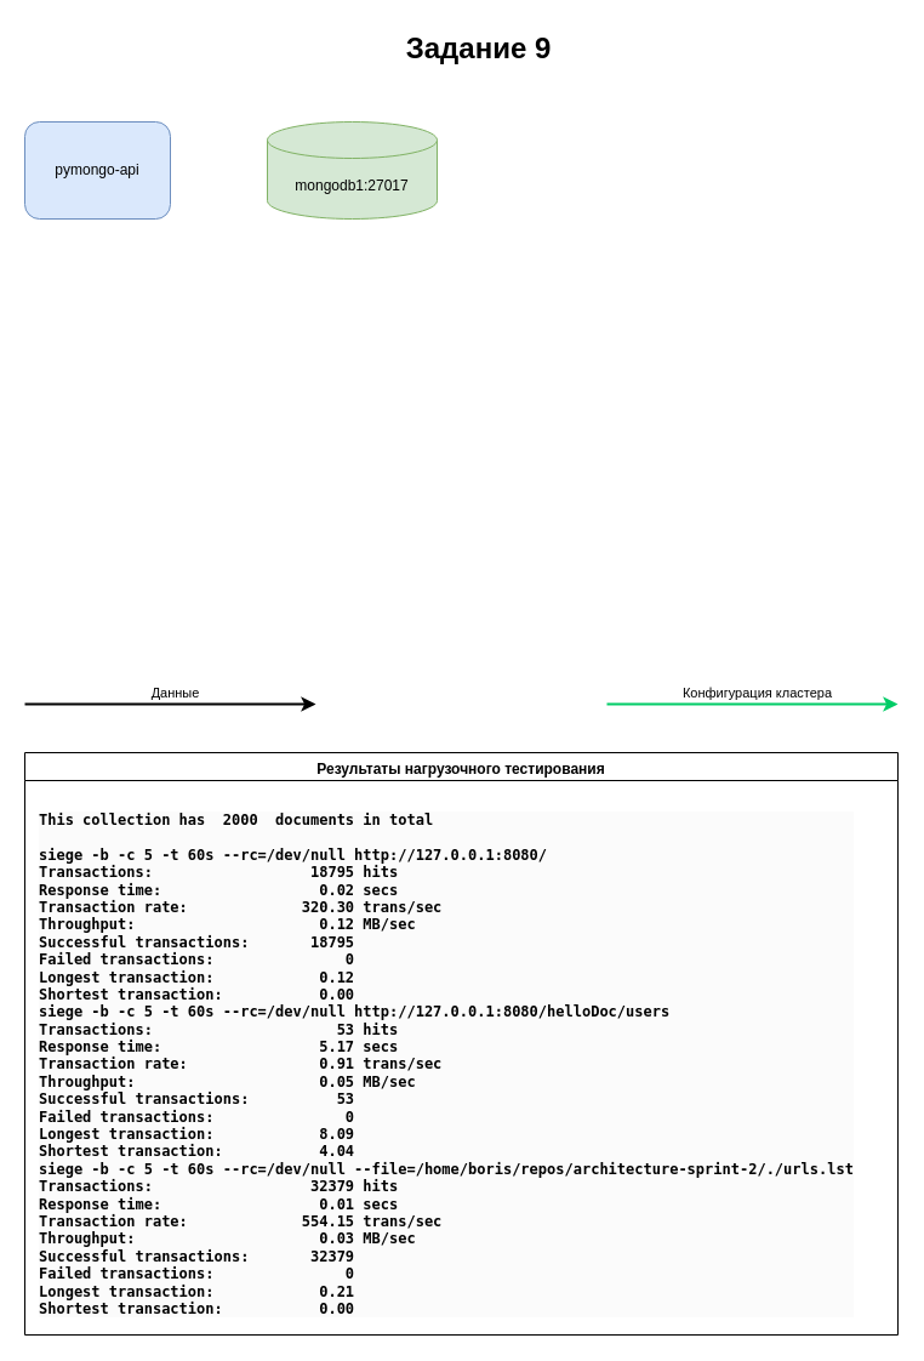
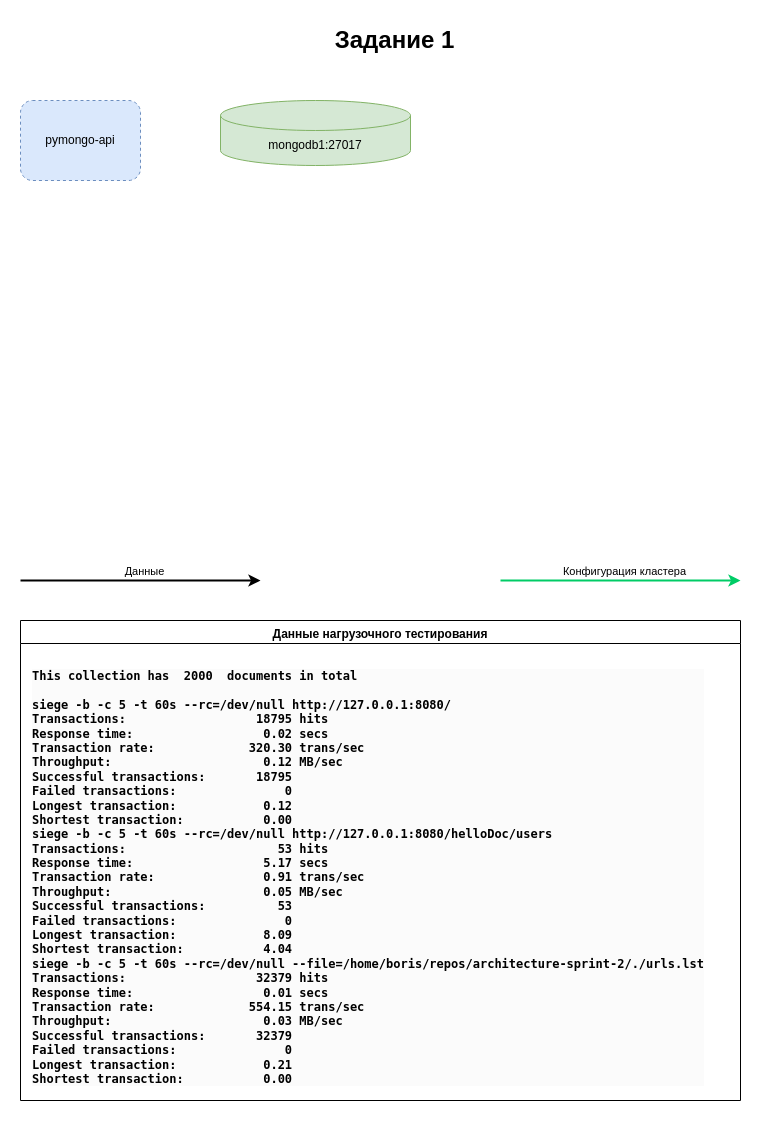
- <mxCell id="4" value="&lt;b&gt;&lt;font style=&quot;font-size: 24px;&quot;&gt;Задание 9&lt;/font&gt;&lt;/b&gt;" style="text;html=1;align=center;verticalAlign=middle;resizable=0;points=[];autosize=1;strokeColor=none;fillColor=none;" vertex="1" parent="1"><mxGeometry x="324" y="20" width="140" height="40" as="geometry" /></mxCell>
+ <mxCell id="4" value="&lt;b&gt;&lt;font style=&quot;font-size: 24px;&quot;&gt;Задание 1&lt;/font&gt;&lt;/b&gt;" style="text;html=1;align=center;verticalAlign=middle;resizable=0;points=[];autosize=1;strokeColor=none;fillColor=none;" vertex="1" parent="1"><mxGeometry x="324" y="20" width="140" height="40" as="geometry" /></mxCell>
- <mxCell id="2" value="pymongo-api" style="rounded=1;whiteSpace=wrap;html=1;fillColor=#dae8fc;strokeColor=#6c8ebf;" vertex="1" parent="1"><mxGeometry x="20" y="100" width="120" height="80" as="geometry" /></mxCell>
+ <mxCell id="2" value="pymongo-api" style="rounded=1;whiteSpace=wrap;html=1;fillColor=#dae8fc;strokeColor=#6c8ebf;dashed=1;" vertex="1" parent="1"><mxGeometry x="20" y="100" width="120" height="80" as="geometry" /></mxCell>
- <mxCell id="3" value="mongodb1&lt;span style=&quot;background-color: initial;&quot;&gt;:27017&lt;/span&gt;" style="shape=cylinder3;whiteSpace=wrap;html=1;boundedLbl=1;backgroundOutline=1;size=15;fillColor=#d5e8d4;strokeColor=#82b366;" vertex="1" parent="1"><mxGeometry x="220" y="100" width="140" height="80" as="geometry" /></mxCell>
+ <mxCell id="3" value="mongodb1&lt;span style=&quot;background-color: initial;&quot;&gt;:27017&lt;/span&gt;" style="shape=cylinder3;whiteSpace=wrap;html=1;boundedLbl=1;backgroundOutline=1;size=15;fillColor=#d5e8d4;strokeColor=#82b366;" vertex="1" parent="1"><mxGeometry x="220" y="100" width="190" height="65" as="geometry" /></mxCell>
- <mxCell id="10" value="Результаты нагрузочного тестирования" style="swimlane;whiteSpace=wrap;html=1;verticalAlign=top;container=0;align=center;" vertex="1" parent="5"><mxGeometry y="40" width="720" height="480" as="geometry" /></mxCell>
+ <mxCell id="10" value="Данные нагрузочного тестирования" style="swimlane;whiteSpace=wrap;html=1;verticalAlign=top;container=0;align=center;" vertex="1" parent="5"><mxGeometry y="40" width="720" height="480" as="geometry" /></mxCell>
